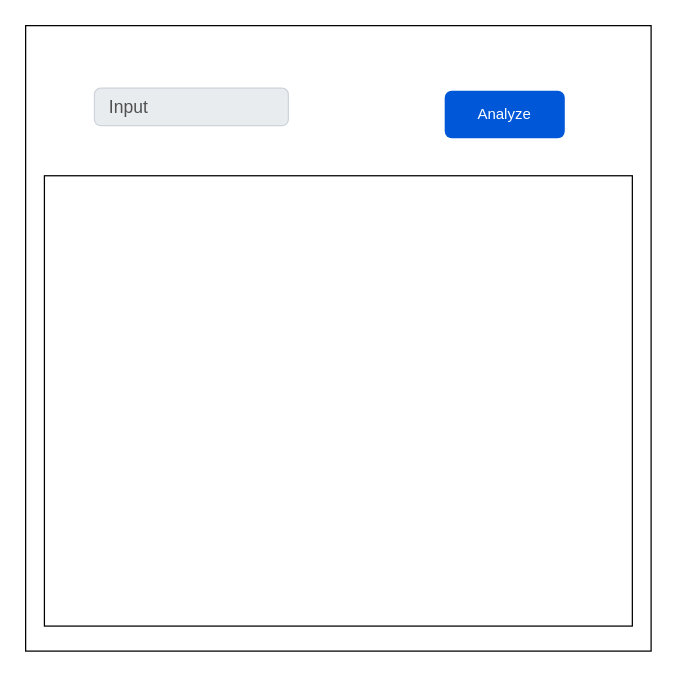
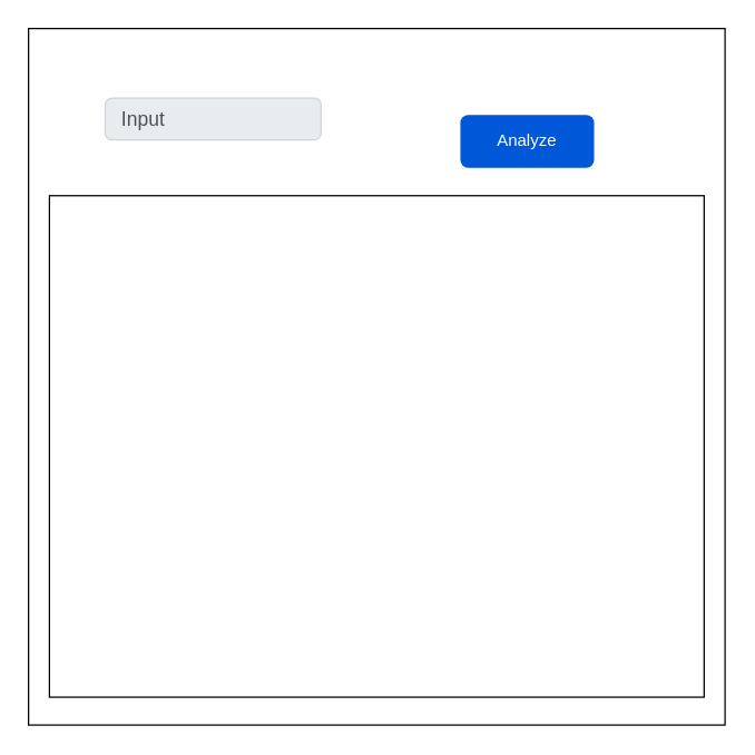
- <mxCell id="4" value="Analyze" style="rounded=1;fillColor=#0057D8;strokeColor=none;html=1;whiteSpace=wrap;fontColor=#ffffff;align=center;verticalAlign=middle;fontStyle=0;fontSize=12;sketch=0;" vertex="1" parent="1"><mxGeometry x="355" y="72" width="96" height="38" as="geometry" /></mxCell>
+ <mxCell id="4" value="Analyze" style="rounded=1;fillColor=#0057D8;strokeColor=none;html=1;whiteSpace=wrap;fontColor=#ffffff;align=center;verticalAlign=middle;fontStyle=0;fontSize=12;sketch=0;" vertex="1" parent="1"><mxGeometry x="330" y="82" width="96" height="38" as="geometry" /></mxCell>
